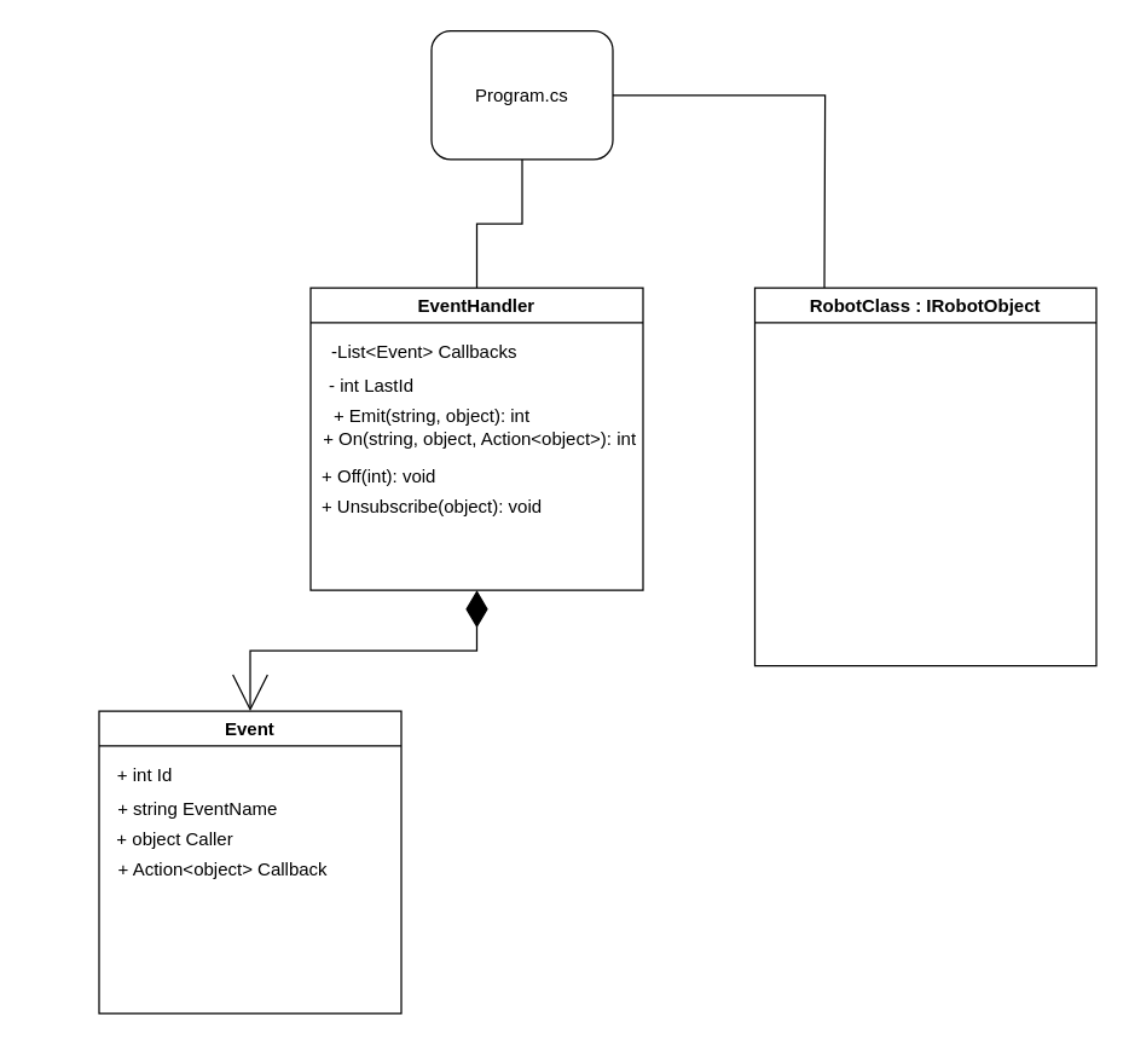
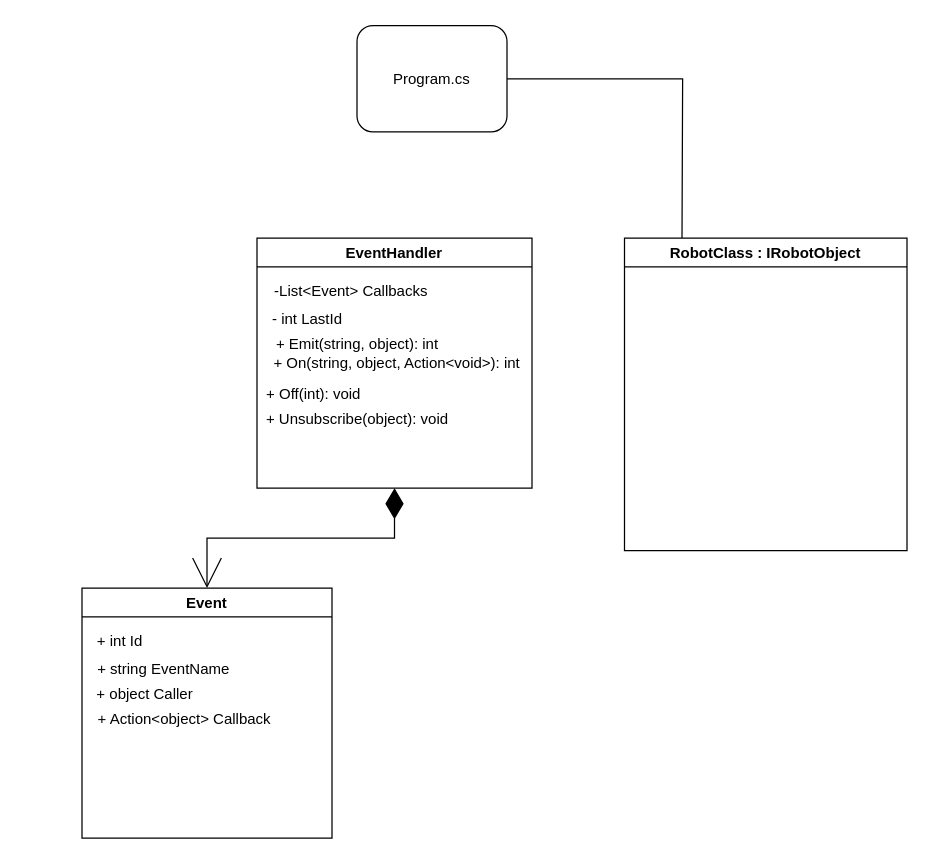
- <mxCell id="3" style="edgeStyle=orthogonalEdgeStyle;rounded=0;orthogonalLoop=1;jettySize=auto;html=1;entryX=0.5;entryY=1;entryDx=0;entryDy=0;endArrow=none;endFill=0;" edge="1" parent="1" source="4" target="17"><mxGeometry relative="1" as="geometry" /></mxCell>
- <mxCell id="8" value="&amp;nbsp; &amp;nbsp; &amp;nbsp; &amp;nbsp; &amp;nbsp; &amp;nbsp; &amp;nbsp;+ On(string, object, Action&amp;lt;object&amp;gt;): int" style="text;html=1;align=center;verticalAlign=middle;resizable=0;points=[];autosize=1;strokeColor=none;fillColor=none;" vertex="1" parent="4"><mxGeometry x="-45" y="85" width="270" height="30" as="geometry" /></mxCell>
+ <mxCell id="8" value="&amp;nbsp; &amp;nbsp; &amp;nbsp; &amp;nbsp; &amp;nbsp; &amp;nbsp; &amp;nbsp;+ On(string, object, Action&amp;lt;void&amp;gt;): int" style="text;html=1;align=center;verticalAlign=middle;resizable=0;points=[];autosize=1;strokeColor=none;fillColor=none;" vertex="1" parent="4"><mxGeometry x="-45" y="85" width="270" height="30" as="geometry" /></mxCell>
